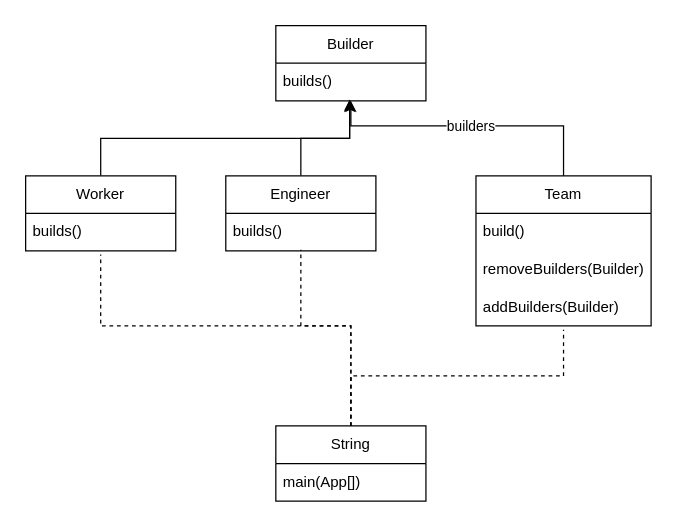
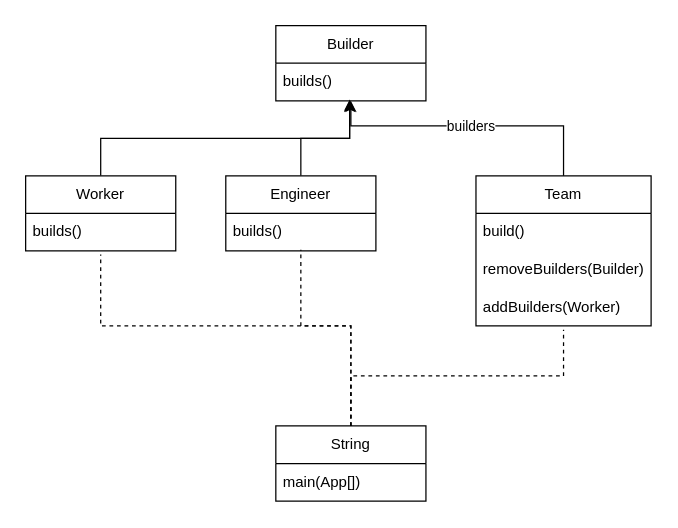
- <mxCell id="15" value="addBuilders(Builder)" style="text;strokeColor=none;fillColor=none;align=left;verticalAlign=middle;spacingLeft=4;spacingRight=4;overflow=hidden;points=[[0,0.5],[1,0.5]];portConstraint=eastwest;rotatable=0;whiteSpace=wrap;html=1;" vertex="1" parent="12"><mxGeometry y="90" width="140" height="30" as="geometry" /></mxCell>
+ <mxCell id="15" value="addBuilders(Worker)" style="text;strokeColor=none;fillColor=none;align=left;verticalAlign=middle;spacingLeft=4;spacingRight=4;overflow=hidden;points=[[0,0.5],[1,0.5]];portConstraint=eastwest;rotatable=0;whiteSpace=wrap;html=1;" vertex="1" parent="12"><mxGeometry y="90" width="140" height="30" as="geometry" /></mxCell>
